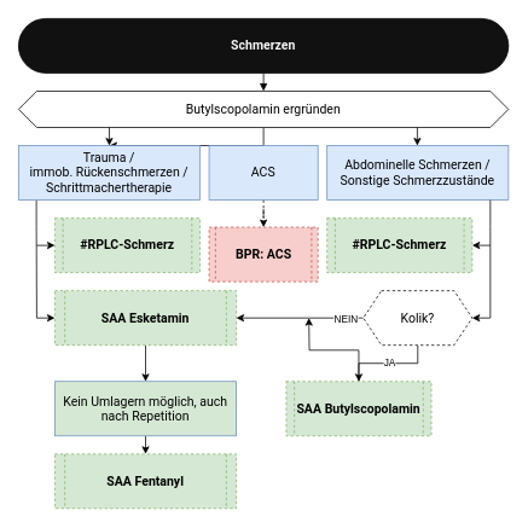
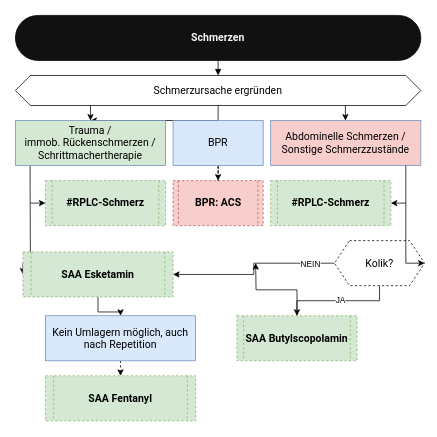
- <mxCell id="5" value="Butylscopolamin ergründen" style="shape=hexagon;perimeter=hexagonPerimeter2;whiteSpace=wrap;html=1;fixedSize=1;fontSize=14;fontFamily=&quot;Roboto&quot;, &quot;Helvetica Neue&quot;, sans-serif;size=20;fontColor=default;labelBackgroundColor=none;" parent="1" vertex="1"><mxGeometry y="100" width="540" height="40" as="geometry" x="20" /></mxCell>
+ <mxCell id="5" value="Schmerzursache ergründen" style="shape=hexagon;perimeter=hexagonPerimeter2;whiteSpace=wrap;html=1;fixedSize=1;fontSize=14;fontFamily=&quot;Roboto&quot;, &quot;Helvetica Neue&quot;, sans-serif;size=20;fontColor=default;labelBackgroundColor=none;" parent="1" vertex="1"><mxGeometry y="100" width="540" height="40" as="geometry" x="20" /></mxCell>
- <mxCell id="9" value="Trauma /&lt;br&gt;immob. Rückenschmerzen /&lt;br&gt;Schrittmachertherapie" style="rounded=0;whiteSpace=wrap;html=1;fillColor=#dae8fc;strokeColor=#6c8ebf;fontFamily=&quot;Roboto&quot;, &quot;Helvetica Neue&quot;, sans-serif;fontSize=14;fontColor=default;labelBackgroundColor=none;" parent="1" vertex="1"><mxGeometry y="160" width="200" height="60" as="geometry" x="20" /></mxCell>
+ <mxCell id="9" value="Trauma /&lt;br&gt;immob. Rückenschmerzen /&lt;br&gt;Schrittmachertherapie" style="rounded=0;whiteSpace=wrap;html=1;fillColor=#d5e8d4;strokeColor=#6c8ebf;fontFamily=&quot;Roboto&quot;, &quot;Helvetica Neue&quot;, sans-serif;fontSize=14;fontColor=default;labelBackgroundColor=none;" parent="1" vertex="1"><mxGeometry y="160" width="200" height="60" as="geometry" x="20" /></mxCell>
- <mxCell id="11" value="ACS" style="rounded=0;whiteSpace=wrap;html=1;fillColor=#dae8fc;strokeColor=#6c8ebf;fontFamily=&quot;Roboto&quot;, &quot;Helvetica Neue&quot;, sans-serif;fontSize=14;fontColor=default;labelBackgroundColor=none;" parent="1" vertex="1"><mxGeometry x="230" y="160" width="120" height="60" as="geometry" /></mxCell>
+ <mxCell id="11" value="BPR" style="rounded=0;whiteSpace=wrap;html=1;fillColor=#dae8fc;strokeColor=#6c8ebf;fontFamily=&quot;Roboto&quot;, &quot;Helvetica Neue&quot;, sans-serif;fontSize=14;fontColor=default;labelBackgroundColor=none;" parent="1" vertex="1"><mxGeometry x="230" y="160" width="120" height="60" as="geometry" /></mxCell>
- <mxCell id="12" value="Abdominelle Schmerzen /&lt;br&gt;Sonstige Schmerzzustände" style="rounded=0;whiteSpace=wrap;html=1;fillColor=#dae8fc;strokeColor=#6c8ebf;fontFamily=&quot;Roboto&quot;, &quot;Helvetica Neue&quot;, sans-serif;fontSize=14;fontColor=default;labelBackgroundColor=none;" parent="1" vertex="1"><mxGeometry x="360" y="160" width="200" height="60" as="geometry" /></mxCell>
+ <mxCell id="12" value="Abdominelle Schmerzen /&lt;br&gt;Sonstige Schmerzzustände" style="rounded=0;whiteSpace=wrap;html=1;fillColor=#f8cecc;strokeColor=#6c8ebf;fontFamily=&quot;Roboto&quot;, &quot;Helvetica Neue&quot;, sans-serif;fontSize=14;fontColor=default;labelBackgroundColor=none;" parent="1" vertex="1"><mxGeometry x="360" y="160" width="200" height="60" as="geometry" /></mxCell>
- <mxCell id="6" value="BPR: ACS" style="shape=process;whiteSpace=wrap;html=1;backgroundOutline=1;size=0.056;fillColor=#f8cecc;strokeColor=#b85450;fontFamily=&quot;Roboto&quot;, &quot;Helvetica Neue&quot;, sans-serif;fontStyle=1;fontSize=14;textShadow=0;dashed=1;labelBackgroundColor=none;" parent="1" vertex="1"><mxGeometry x="230" y="250" width="120" height="60" as="geometry" /></mxCell>
+ <mxCell id="6" value="BPR: ACS" style="shape=process;whiteSpace=wrap;html=1;backgroundOutline=1;size=0.056;fillColor=#f8cecc;strokeColor=#b85450;fontFamily=&quot;Roboto&quot;, &quot;Helvetica Neue&quot;, sans-serif;fontStyle=1;fontSize=14;textShadow=0;dashed=1;labelBackgroundColor=none;" parent="1" vertex="1"><mxGeometry x="230" y="240" width="120" height="60" as="geometry" /></mxCell>
- <mxCell id="16" value="SAA Esketamin" style="shape=process;whiteSpace=wrap;html=1;backgroundOutline=1;size=0.056;fillColor=#d5e8d4;strokeColor=#82b366;fontFamily=&quot;Roboto&quot;, &quot;Helvetica Neue&quot;, sans-serif;fontStyle=1;fontSize=14;textShadow=0;dashed=1;fontColor=default;labelBackgroundColor=none;comic=0;treeMoving=0;treeFolding=0;editable=1;movable=1;resizable=1;rotatable=1;deletable=1;locked=0;connectable=1;" parent="1" vertex="1"><mxGeometry x="60" y="320" width="200" height="60" as="geometry" /></mxCell>
+ <mxCell id="16" value="SAA Esketamin" style="shape=process;whiteSpace=wrap;html=1;backgroundOutline=1;size=0.056;fillColor=#d5e8d4;strokeColor=#82b366;fontFamily=&quot;Roboto&quot;, &quot;Helvetica Neue&quot;, sans-serif;fontStyle=1;fontSize=14;textShadow=0;dashed=1;fontColor=default;labelBackgroundColor=none;comic=0;treeMoving=0;treeFolding=0;editable=1;movable=1;resizable=1;rotatable=1;deletable=1;locked=0;connectable=1;" parent="1" vertex="1"><mxGeometry x="30" y="335" width="200" height="60" as="geometry" /></mxCell>
- <mxCell id="23" value="Kolik?" style="shape=hexagon;perimeter=hexagonPerimeter2;whiteSpace=wrap;html=1;fixedSize=1;fontSize=14;fontFamily=&quot;Roboto&quot;, &quot;Helvetica Neue&quot;, sans-serif;size=20;dashed=1;fontColor=default;labelBackgroundColor=none;" parent="1" vertex="1"><mxGeometry x="400" y="320" width="120" height="60" as="geometry" /></mxCell>
+ <mxCell id="23" value="Kolik?" style="shape=hexagon;perimeter=hexagonPerimeter2;whiteSpace=wrap;html=1;fixedSize=1;fontSize=14;fontFamily=&quot;Roboto&quot;, &quot;Helvetica Neue&quot;, sans-serif;size=20;dashed=1;fontColor=default;labelBackgroundColor=none;" parent="1" vertex="1"><mxGeometry x="445" y="320" width="120" height="60" as="geometry" /></mxCell>
- <mxCell id="26" value="Kein Umlagern möglich, auch&lt;div&gt;nach Repetition&lt;/div&gt;" style="rounded=0;whiteSpace=wrap;html=1;fillColor=#d5e8d4;strokeColor=#6c8ebf;fontFamily=&quot;Roboto&quot;, &quot;Helvetica Neue&quot;, sans-serif;fontSize=14;fontColor=default;labelBackgroundColor=none;" parent="1" vertex="1"><mxGeometry x="60" y="420" width="200" height="60" as="geometry" /></mxCell>
+ <mxCell id="26" value="Kein Umlagern möglich, auch&lt;div&gt;nach Repetition&lt;/div&gt;" style="rounded=0;whiteSpace=wrap;html=1;fillColor=#dae8fc;strokeColor=#6c8ebf;fontFamily=&quot;Roboto&quot;, &quot;Helvetica Neue&quot;, sans-serif;fontSize=14;fontColor=default;labelBackgroundColor=none;" parent="1" vertex="1"><mxGeometry x="60" y="420" width="200" height="60" as="geometry" /></mxCell>
- <mxCell id="25" style="edgeStyle=orthogonalEdgeStyle;rounded=0;orthogonalLoop=1;jettySize=auto;html=1;exitX=0.5;exitY=1;exitDx=0;exitDy=0;entryX=0.5;entryY=0;entryDx=0;entryDy=0;" parent="1" source="26" target="24" edge="1"><mxGeometry relative="1" as="geometry" /></mxCell>
+ <mxCell id="25" style="edgeStyle=orthogonalEdgeStyle;rounded=0;orthogonalLoop=1;jettySize=auto;html=1;exitX=0.5;exitY=1;exitDx=0;exitDy=0;entryX=0.5;entryY=0;entryDx=0;entryDy=0;dashed=1;" parent="1" source="26" target="24" edge="1"><mxGeometry relative="1" as="geometry" /></mxCell>
